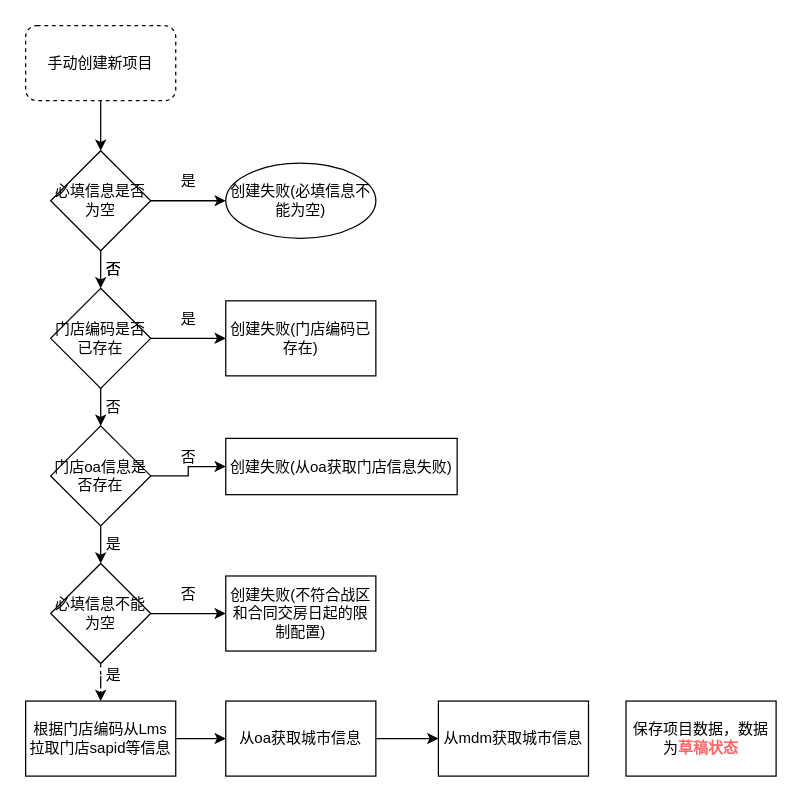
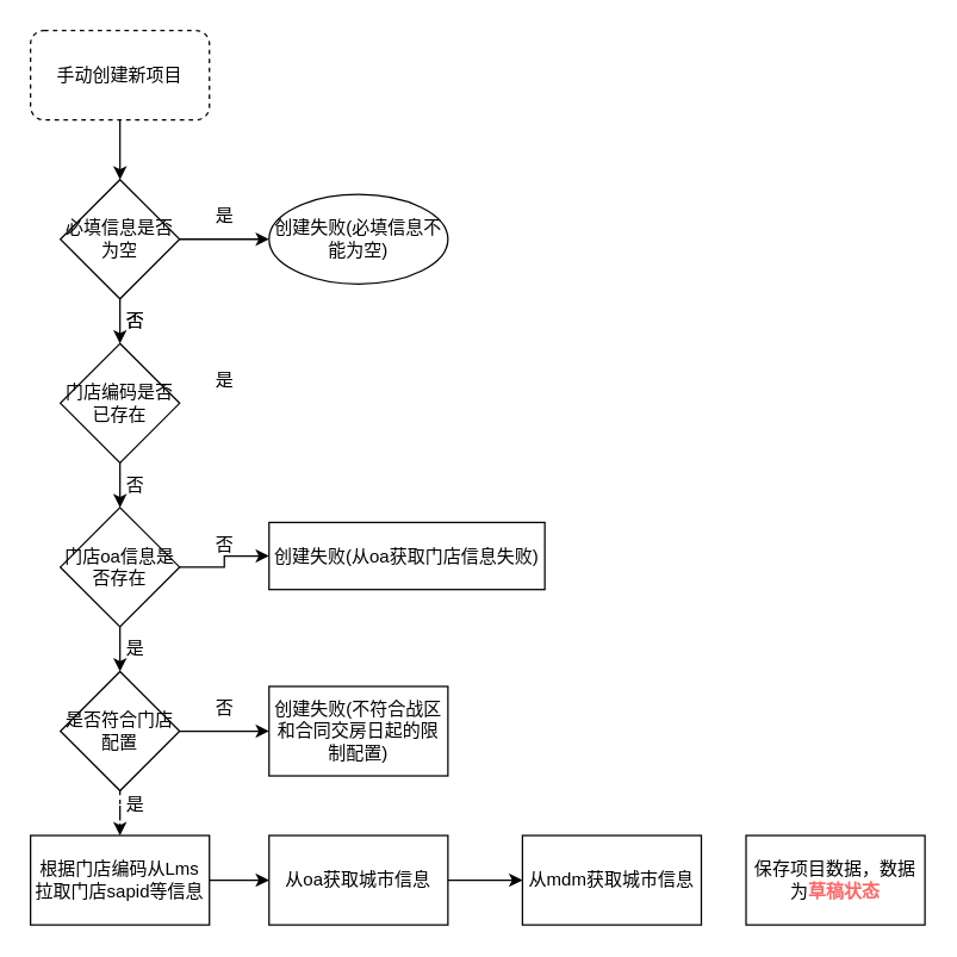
- <mxCell id="8" value="" style="edgeStyle=orthogonalEdgeStyle;rounded=0;orthogonalLoop=1;jettySize=auto;html=1;" edge="1" parent="1" source="9" target="17"><mxGeometry relative="1" as="geometry" /></mxCell>
- <mxCell id="17" value="创建失败(门店编码已存在)" style="whiteSpace=wrap;html=1;" vertex="1" parent="1"><mxGeometry x="180" y="240" width="120" height="60" as="geometry" /></mxCell>
- <mxCell id="15" value="必填信息不能为空" style="rhombus;whiteSpace=wrap;html=1;" vertex="1" parent="1"><mxGeometry x="40" y="450" width="80" height="80" as="geometry" /></mxCell>
+ <mxCell id="15" value="是否符合门店配置" style="rhombus;whiteSpace=wrap;html=1;" vertex="1" parent="1"><mxGeometry x="40" y="450" width="80" height="80" as="geometry" /></mxCell>
